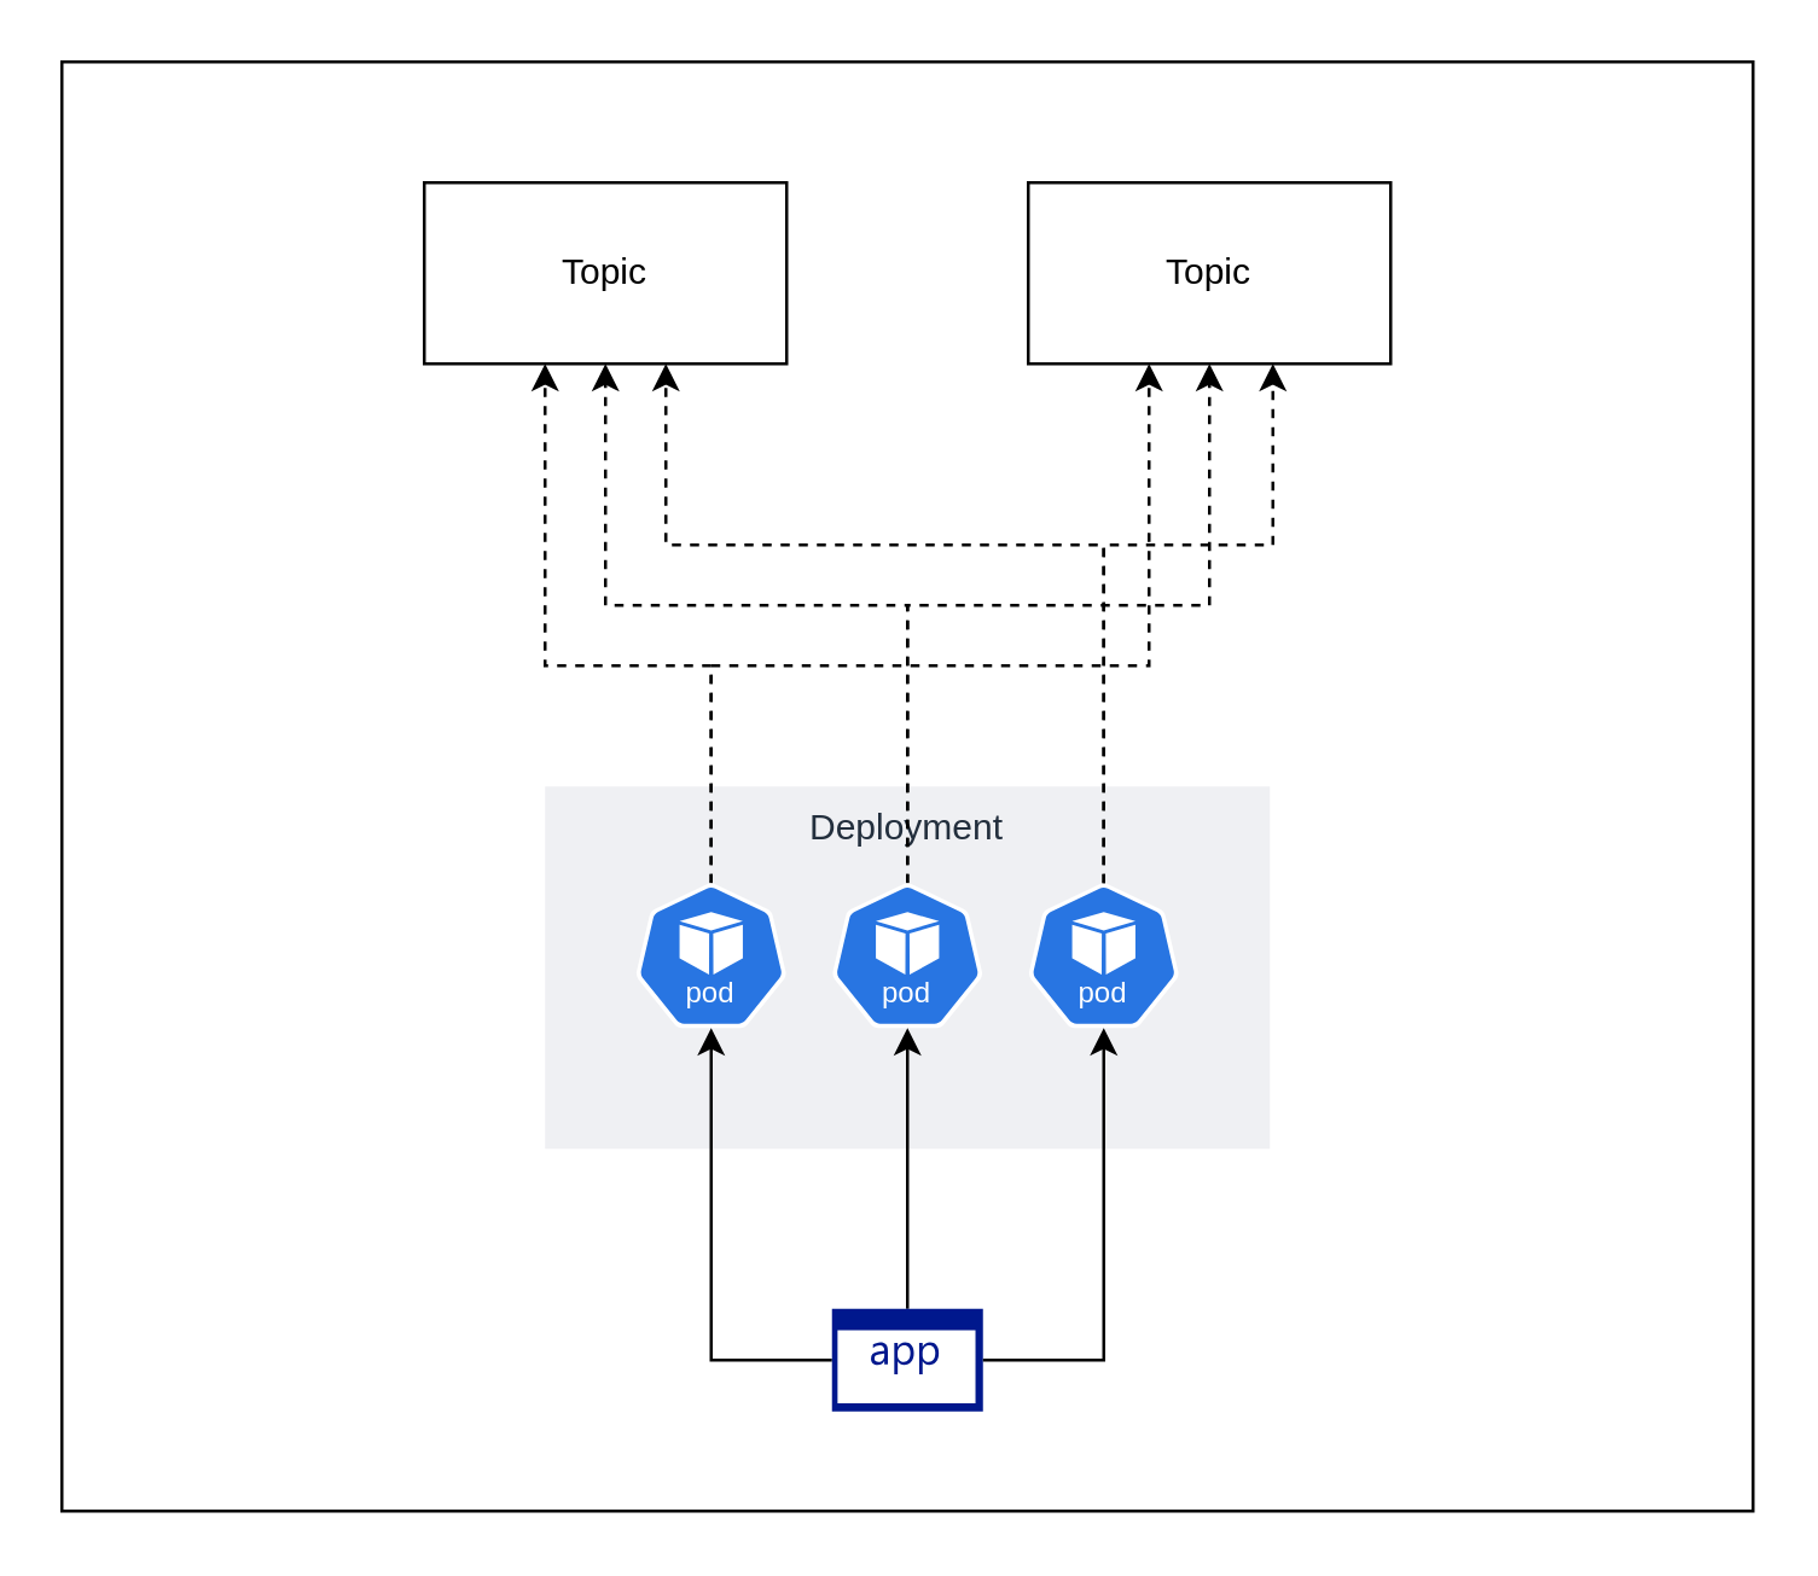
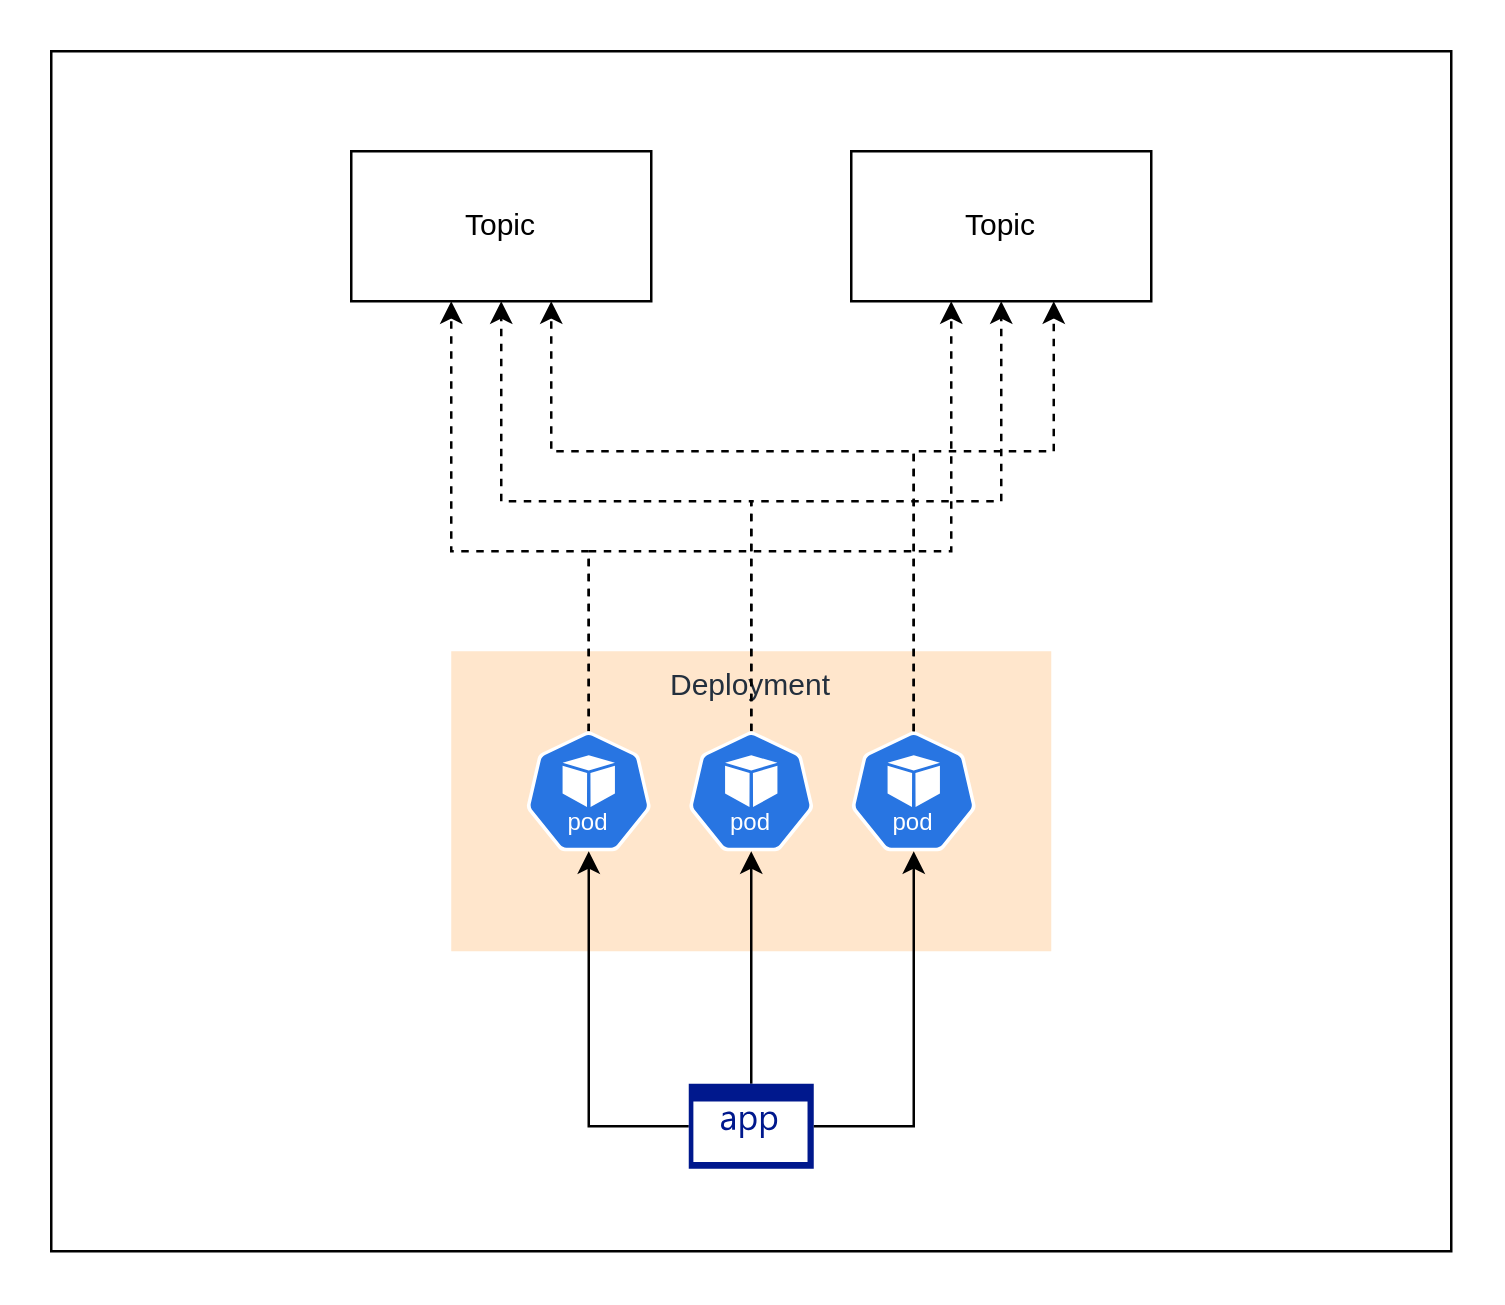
- <mxCell id="5" value="Deployment" style="fillColor=#EFF0F3;strokeColor=none;dashed=0;verticalAlign=top;fontStyle=0;fontColor=#232F3D;whiteSpace=wrap;html=1;" vertex="1" parent="1"><mxGeometry x="180" y="260" width="240" height="120" as="geometry" /></mxCell>
+ <mxCell id="5" value="Deployment" style="fillColor=#ffe6cc;strokeColor=none;dashed=0;verticalAlign=top;fontStyle=0;fontColor=#232F3D;whiteSpace=wrap;html=1;" vertex="1" parent="1"><mxGeometry x="180" y="260" width="240" height="120" as="geometry" /></mxCell>
